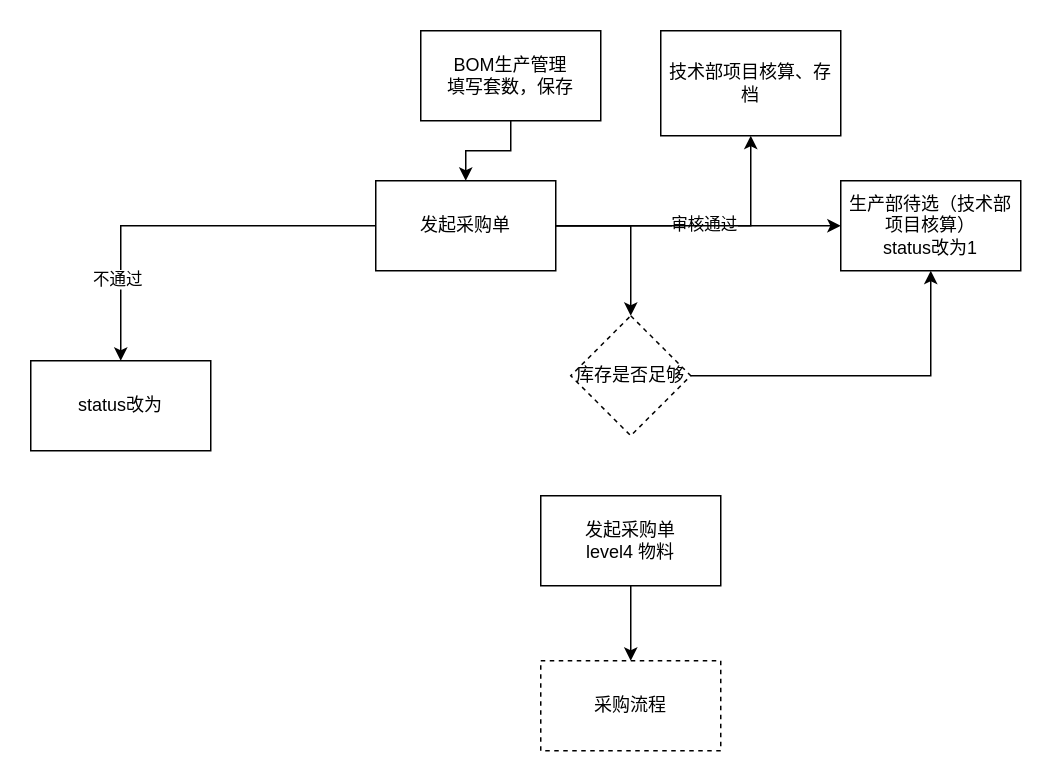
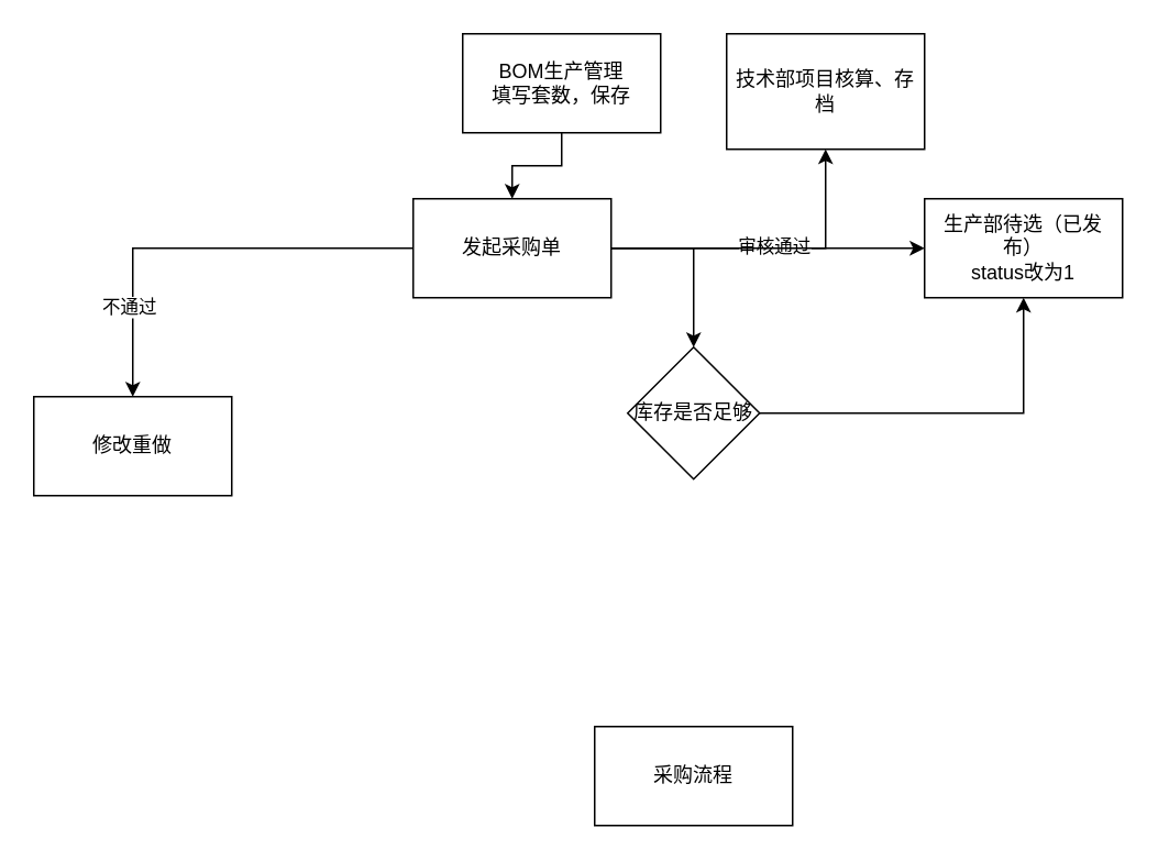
- <mxCell id="16" value="生产部待选（技术部项目核算）&lt;br&gt;status改为1" style="rounded=0;whiteSpace=wrap;html=1;" vertex="1" parent="1"><mxGeometry x="560" y="120" width="120" height="60" as="geometry" /></mxCell>
+ <mxCell id="16" value="生产部待选（已发布）&lt;br&gt;status改为1" style="rounded=0;whiteSpace=wrap;html=1;" vertex="1" parent="1"><mxGeometry x="560" y="120" width="120" height="60" as="geometry" /></mxCell>
- <mxCell id="12" value="库存是否足够" style="rhombus;whiteSpace=wrap;html=1;rounded=0;dashed=1;" vertex="1" parent="1"><mxGeometry x="380" y="210" width="80" height="80" as="geometry" /></mxCell>
+ <mxCell id="12" value="库存是否足够" style="rhombus;whiteSpace=wrap;html=1;rounded=0;" vertex="1" parent="1"><mxGeometry x="380" y="210" width="80" height="80" as="geometry" /></mxCell>
- <mxCell id="18" value="status改为" style="rounded=0;whiteSpace=wrap;html=1;" vertex="1" parent="1"><mxGeometry x="20" y="240" width="120" height="60" as="geometry" /></mxCell>
+ <mxCell id="18" value="修改重做" style="rounded=0;whiteSpace=wrap;html=1;" vertex="1" parent="1"><mxGeometry x="20" y="240" width="120" height="60" as="geometry" /></mxCell>
- <mxCell id="14" value="发起采购单&lt;br&gt;level4 物料" style="whiteSpace=wrap;html=1;rounded=0;" vertex="1" parent="1"><mxGeometry x="360" y="330" width="120" height="60" as="geometry" /></mxCell>
- <mxCell id="13" value="" style="edgeStyle=orthogonalEdgeStyle;rounded=0;orthogonalLoop=1;jettySize=auto;html=1;" edge="1" parent="1" source="14" target="15"><mxGeometry relative="1" as="geometry" /></mxCell>
- <mxCell id="15" value="采购流程" style="whiteSpace=wrap;html=1;rounded=0;dashed=1;" vertex="1" parent="1"><mxGeometry x="360" y="440" width="120" height="60" as="geometry" /></mxCell>
+ <mxCell id="15" value="采购流程" style="whiteSpace=wrap;html=1;rounded=0;" vertex="1" parent="1"><mxGeometry x="360" y="440" width="120" height="60" as="geometry" /></mxCell>
